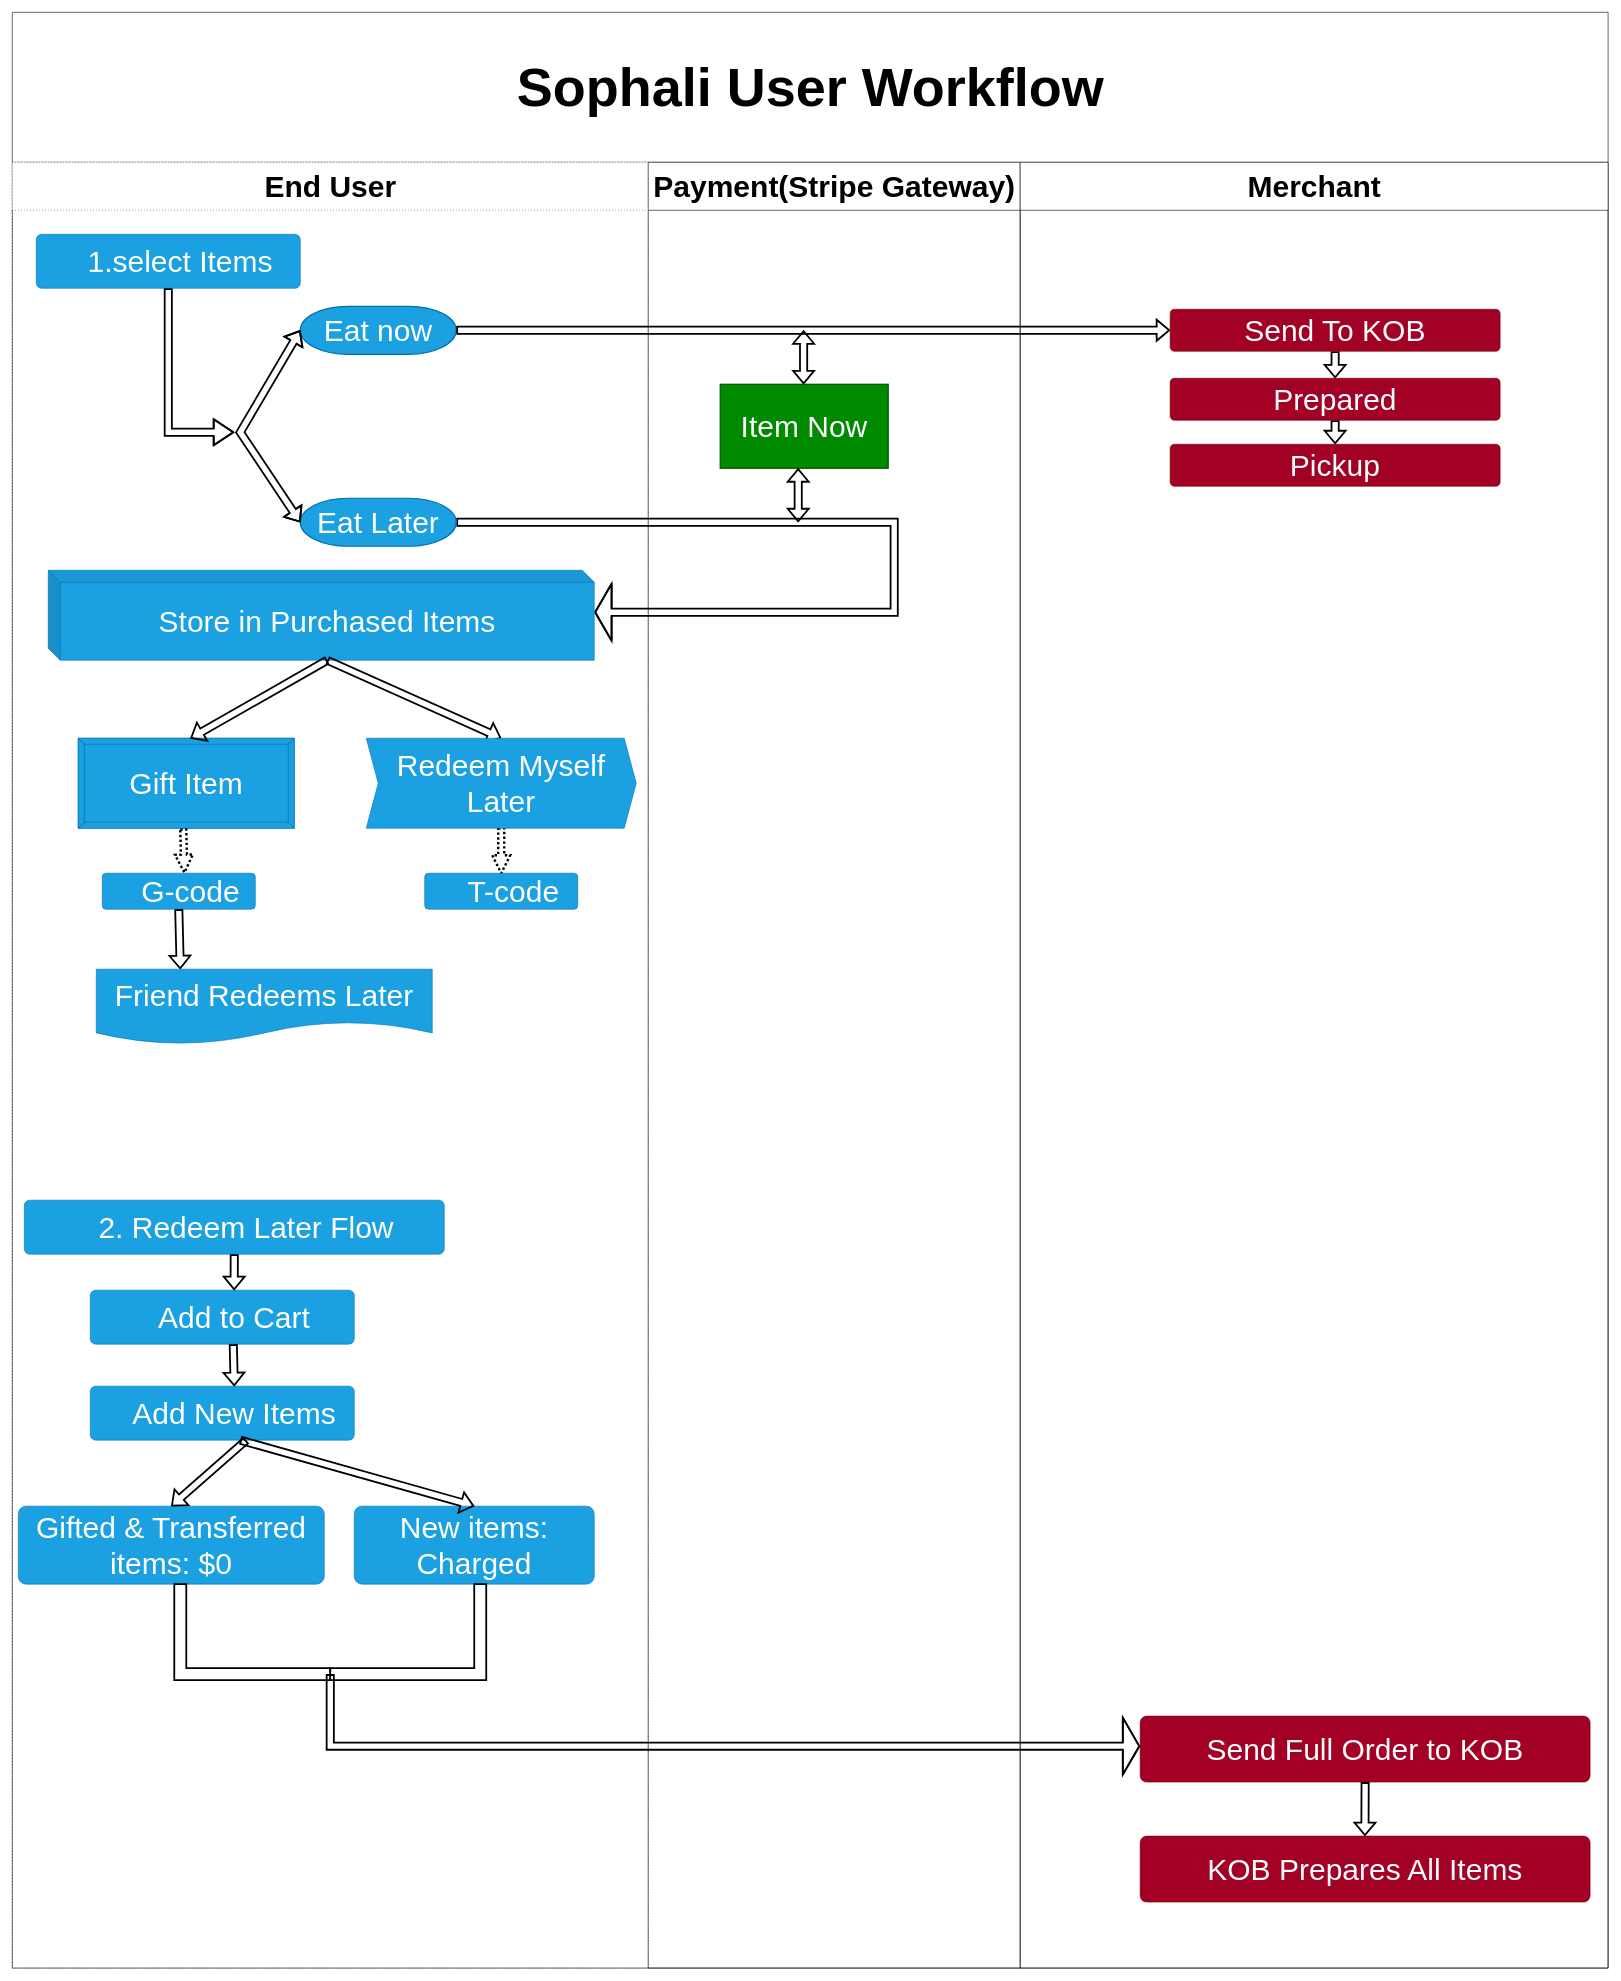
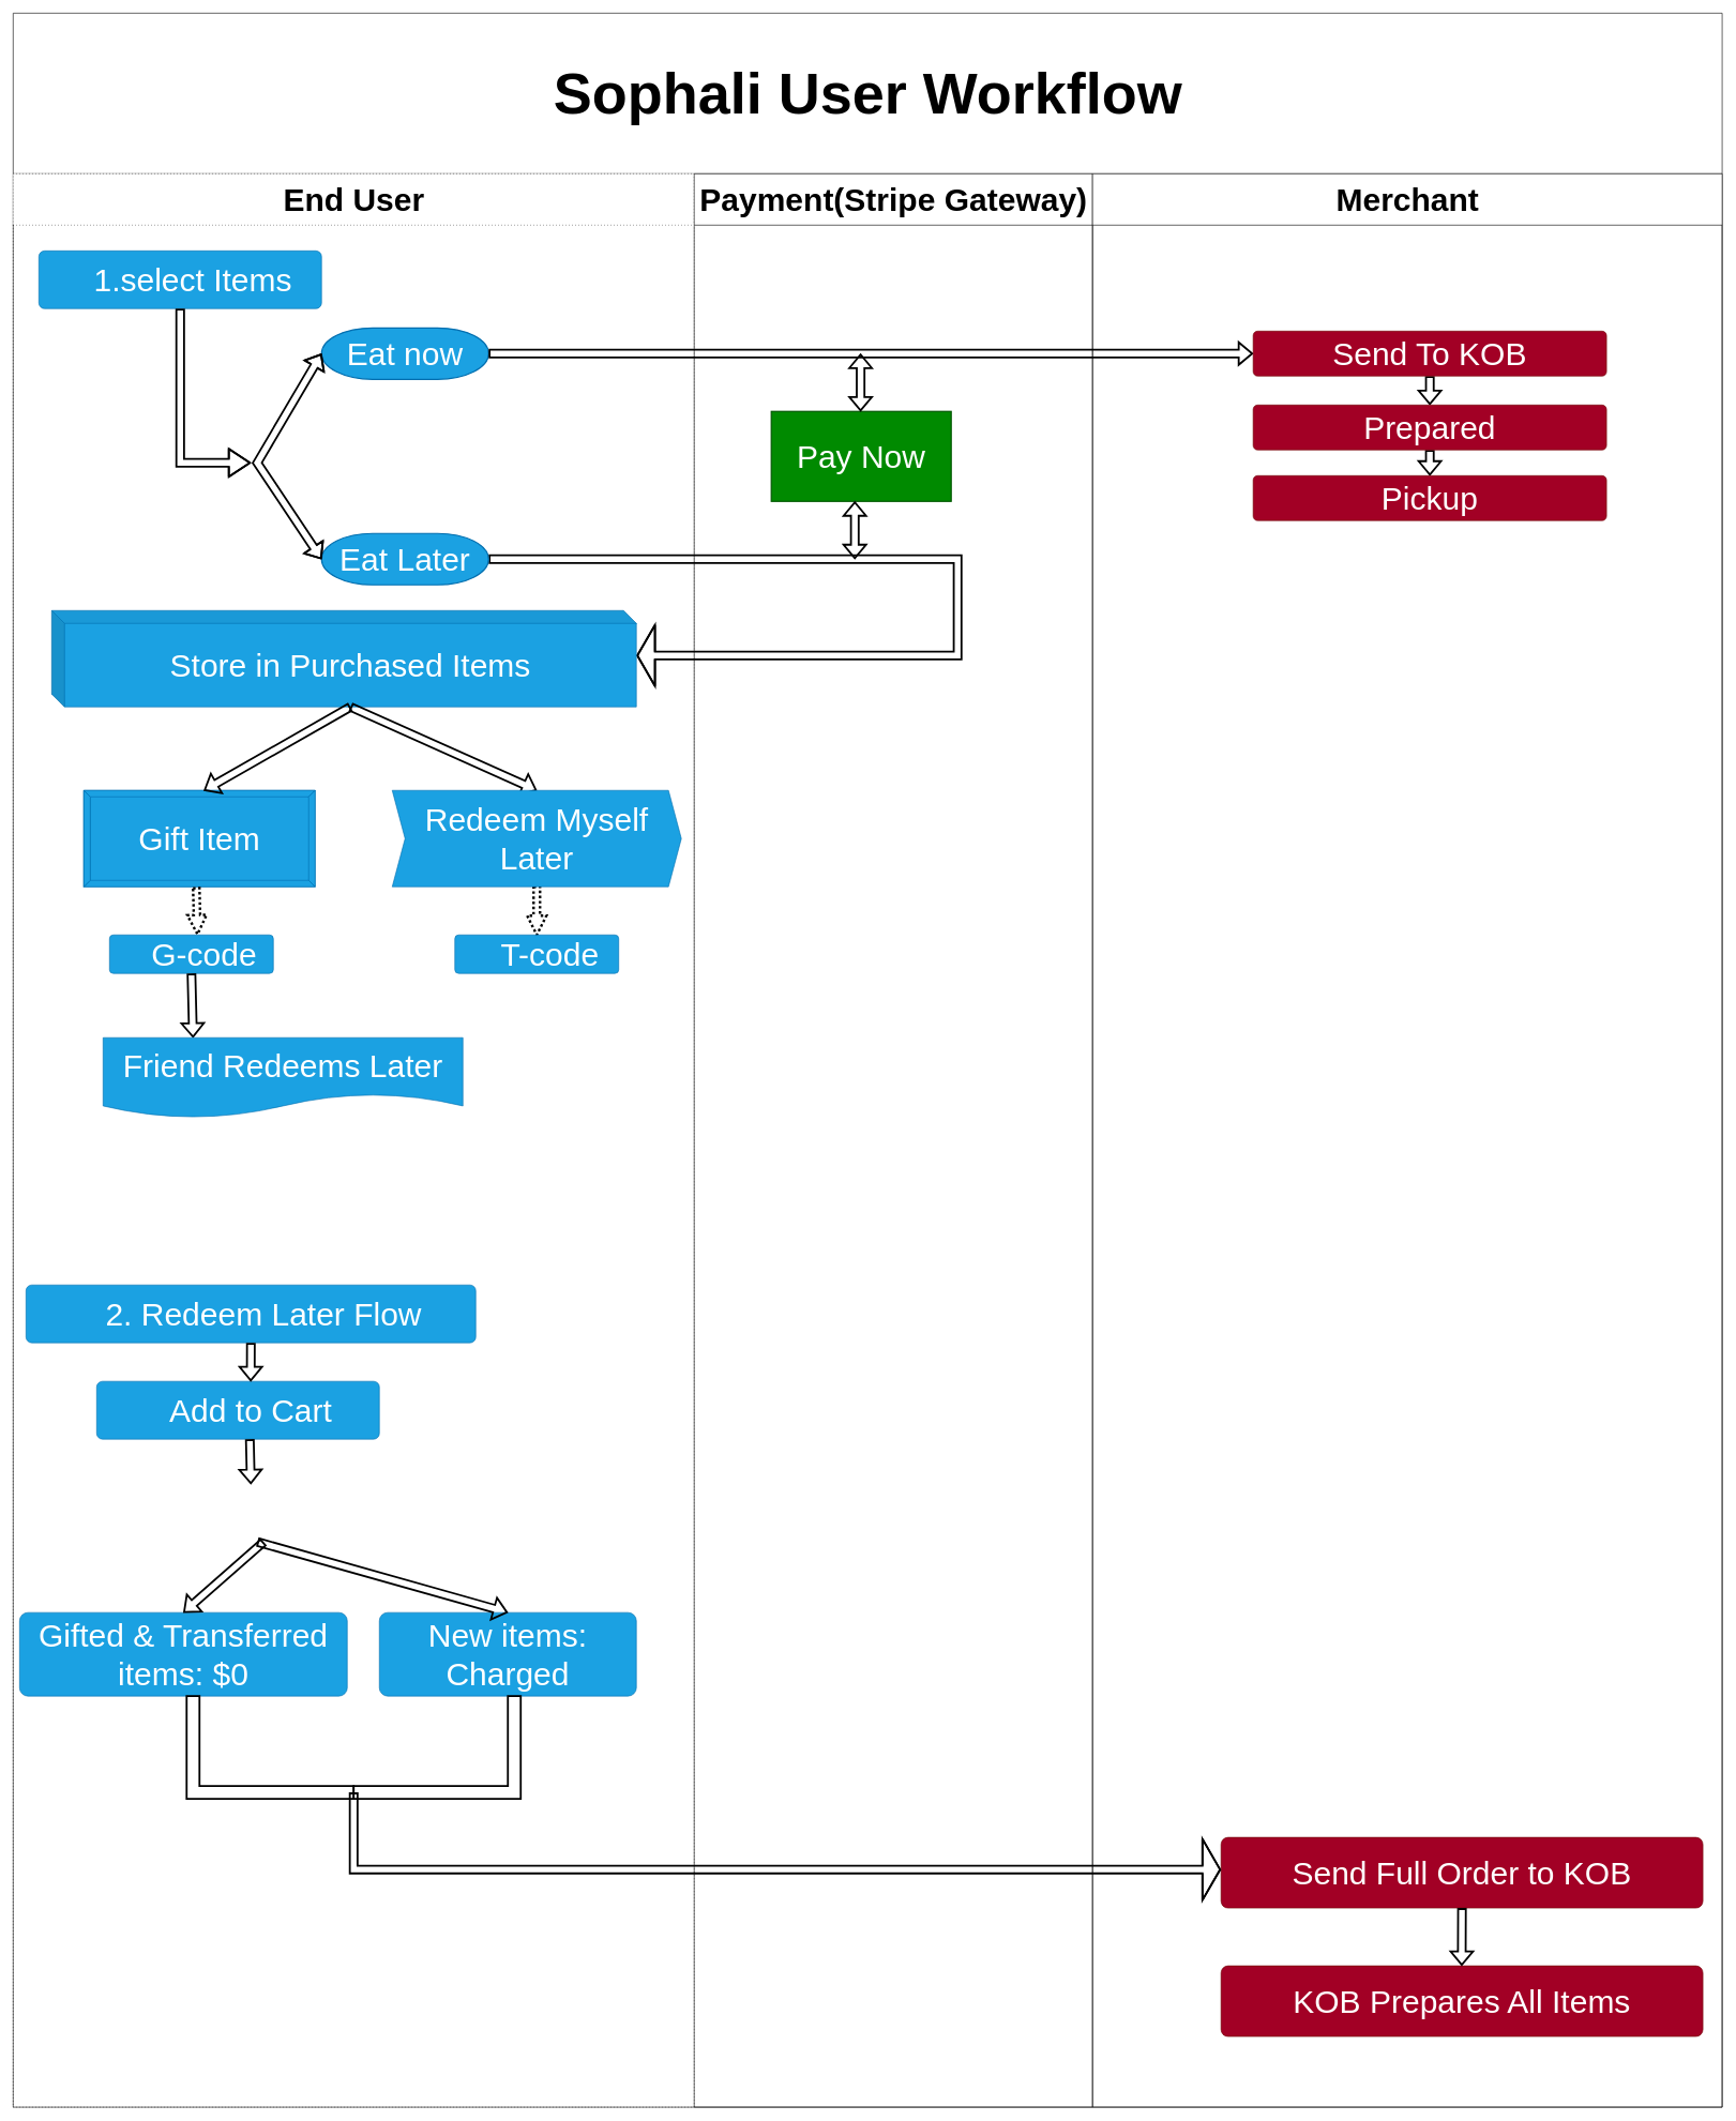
- <mxCell id="33" value="&lt;font style=&quot;font-size: 50px;&quot;&gt;Item Now&lt;/font&gt;" style="whiteSpace=wrap;html=1;strokeWidth=2;fillColor=#008a00;strokeColor=#005700;fontColor=#ffffff;" parent="32" vertex="1"><mxGeometry x="120" y="370" width="280" height="140" as="geometry" /></mxCell>
+ <mxCell id="33" value="&lt;font style=&quot;font-size: 50px;&quot;&gt;Pay Now&lt;/font&gt;" style="whiteSpace=wrap;html=1;strokeWidth=2;fillColor=#008a00;strokeColor=#005700;fontColor=#ffffff;" parent="32" vertex="1"><mxGeometry x="120" y="370" width="280" height="140" as="geometry" /></mxCell>
- <mxCell id="23" value="&lt;blockquote style=&quot;text-align: left; margin: 0px 0px 0px 40px; border: none; padding: 0px;&quot;&gt;&lt;span style=&quot;font-size: 50px;&quot;&gt;Add New Items&lt;/span&gt;&lt;/blockquote&gt;" style="rounded=1;arcSize=10;whiteSpace=wrap;html=1;align=center;fillColor=#1ba1e2;strokeColor=#006EAF;fontColor=#ffffff;" parent="3" vertex="1"><mxGeometry x="130" y="2040" width="440" height="90" as="geometry" /></mxCell>
